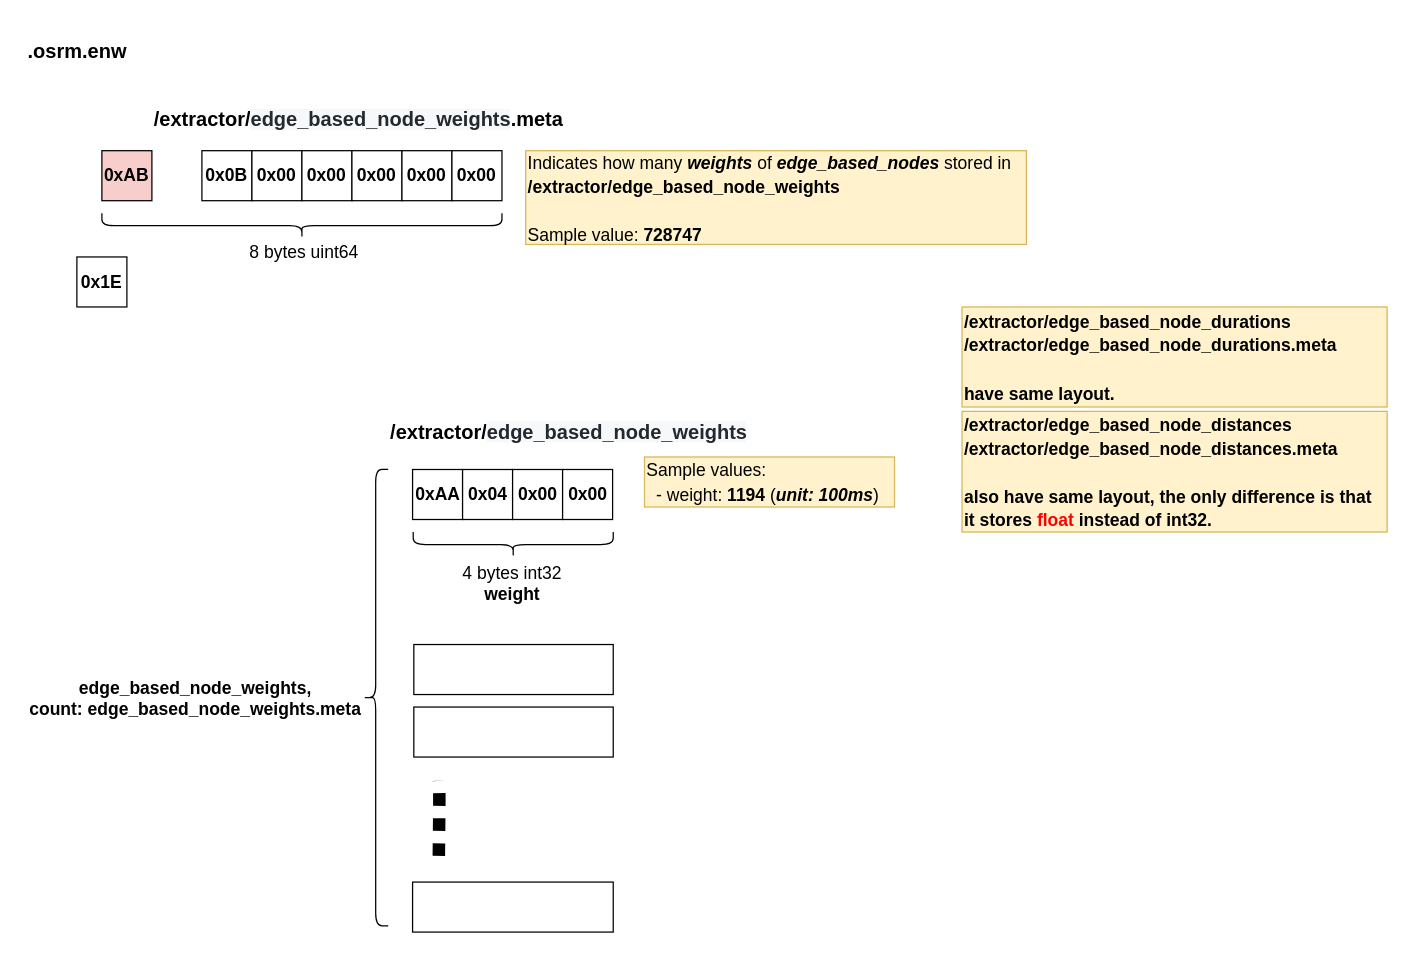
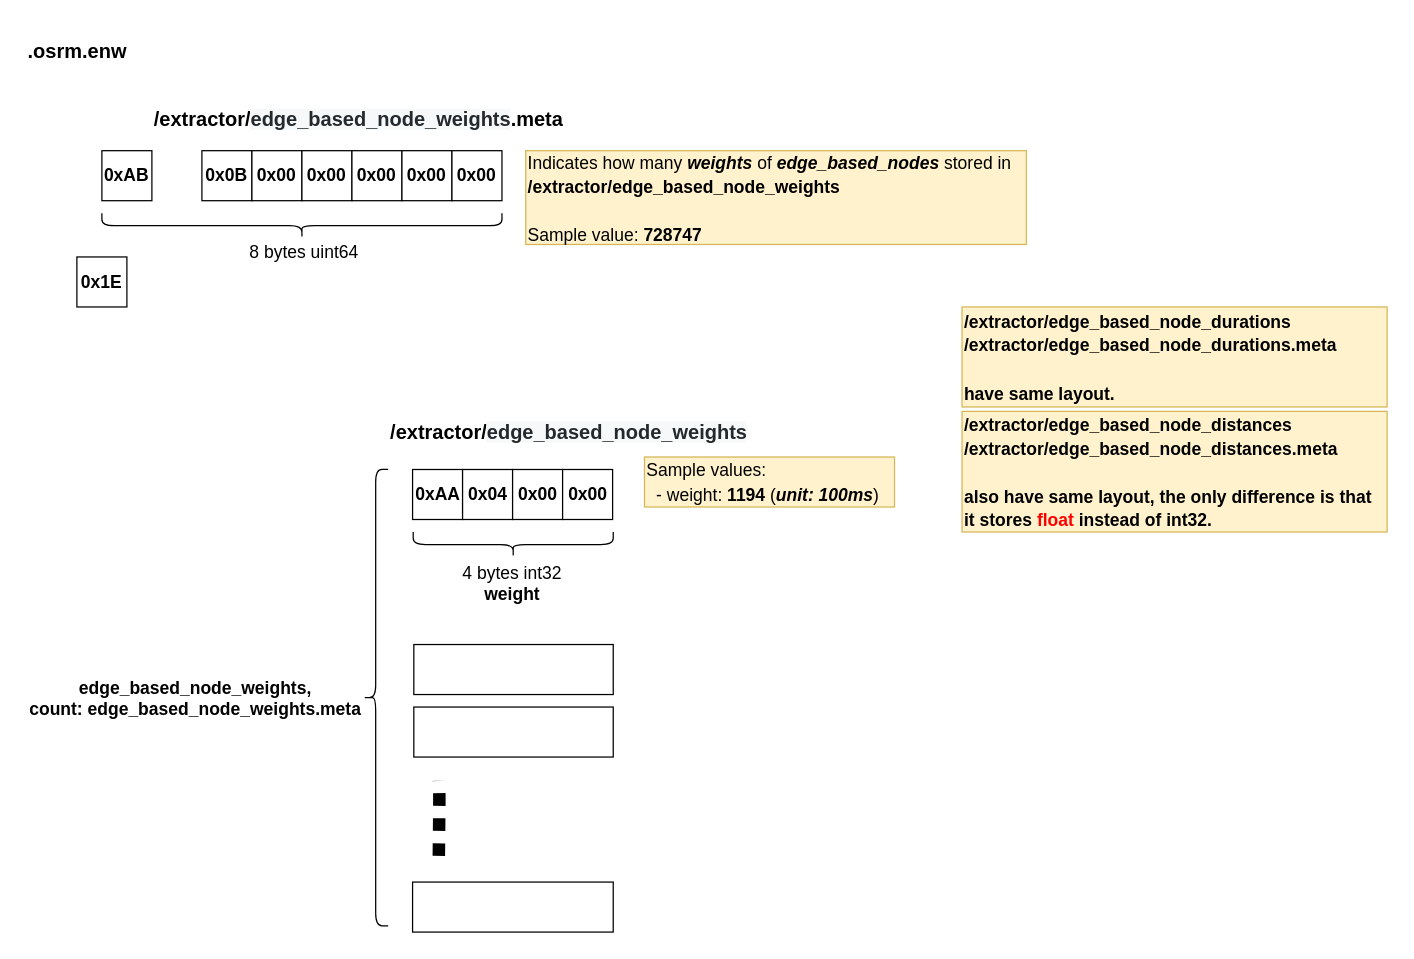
- <mxCell id="2" value="0xAB" style="rounded=0;whiteSpace=wrap;html=1;fontStyle=1;fontSize=14;fillColor=#f8cecc;" parent="1" vertex="1"><mxGeometry x="81" y="120" width="40" height="40" as="geometry" /></mxCell>
+ <mxCell id="2" value="0xAB" style="rounded=0;whiteSpace=wrap;html=1;fontStyle=1;fontSize=14;" parent="1" vertex="1"><mxGeometry x="81" y="120" width="40" height="40" as="geometry" /></mxCell>
